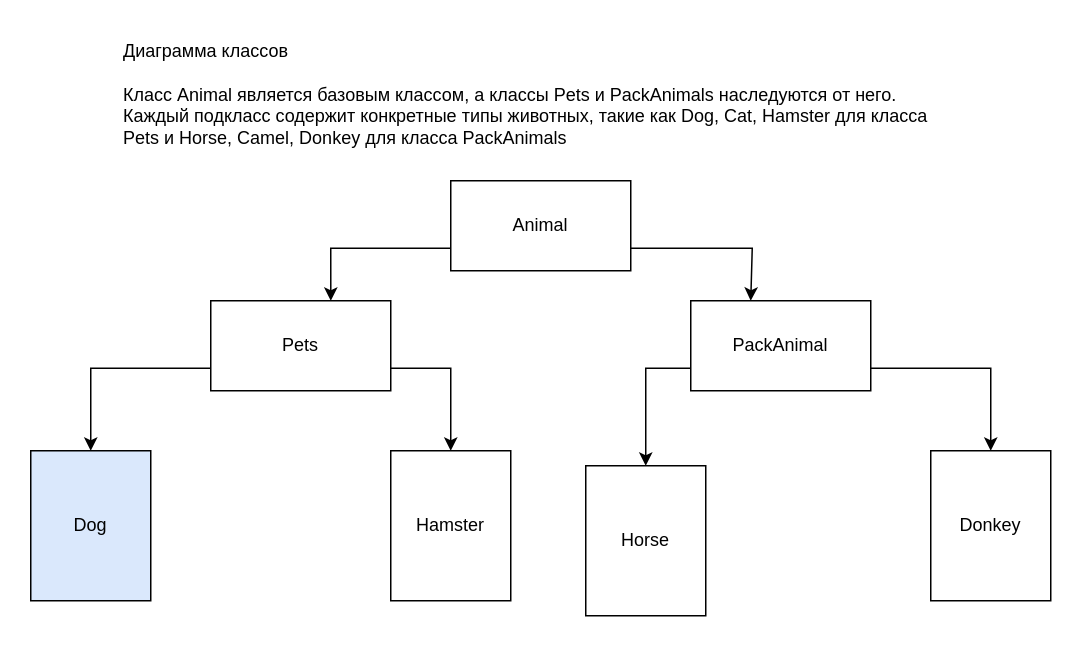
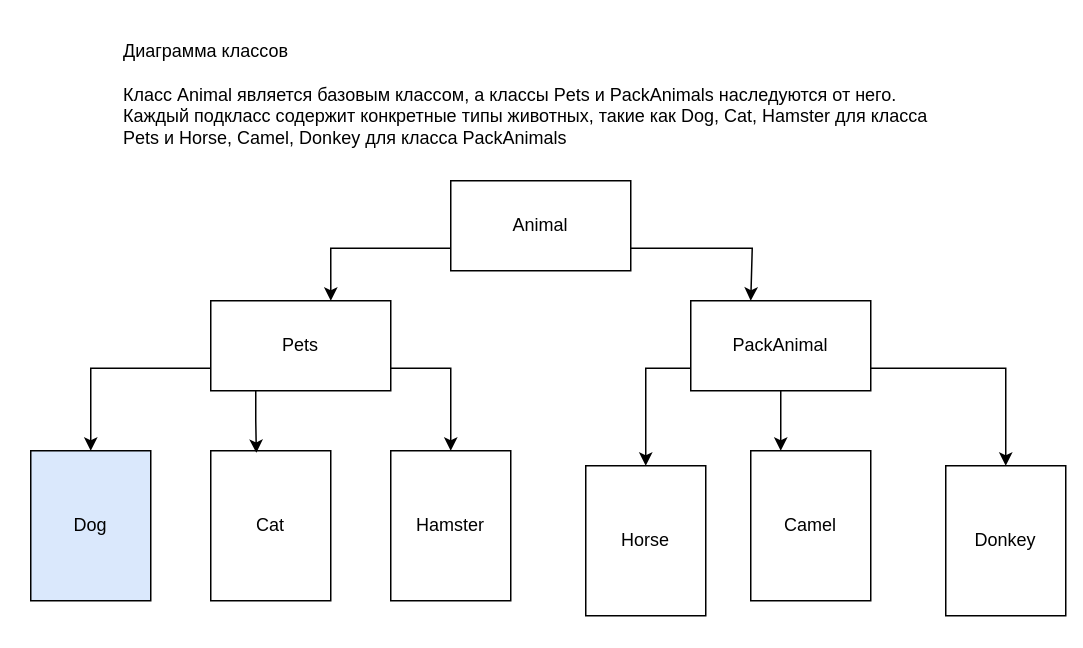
+ <mxCell id="9" style="edgeStyle=orthogonalEdgeStyle;rounded=0;orthogonalLoop=1;jettySize=auto;html=1;exitX=0.5;exitY=1;exitDx=0;exitDy=0;entryX=0.25;entryY=0;entryDx=0;entryDy=0;" edge="1" parent="1" source="11" target="16"><mxGeometry relative="1" as="geometry" /></mxCell>
+ <mxCell id="19" style="edgeStyle=orthogonalEdgeStyle;rounded=0;orthogonalLoop=1;jettySize=auto;html=1;exitX=0.25;exitY=1;exitDx=0;exitDy=0;entryX=0.38;entryY=0.014;entryDx=0;entryDy=0;entryPerimeter=0;" edge="1" parent="1" source="7" target="13"><mxGeometry relative="1" as="geometry" /></mxCell>
+ <mxCell id="13" value="Cat" style="rounded=0;whiteSpace=wrap;html=1;" vertex="1" parent="1"><mxGeometry x="140" y="300" width="80" height="100" as="geometry" /></mxCell>
+ <mxCell id="16" value="Camel" style="rounded=0;whiteSpace=wrap;html=1;" vertex="1" parent="1"><mxGeometry x="500" y="300" width="80" height="100" as="geometry" /></mxCell>
- <mxCell id="17" value="Donkey" style="rounded=0;whiteSpace=wrap;html=1;" vertex="1" parent="1"><mxGeometry x="620" y="300" width="80" height="100" as="geometry" /></mxCell>
+ <mxCell id="17" value="Donkey" style="rounded=0;whiteSpace=wrap;html=1;" vertex="1" parent="1"><mxGeometry x="630" y="310" width="80" height="100" as="geometry" /></mxCell>
